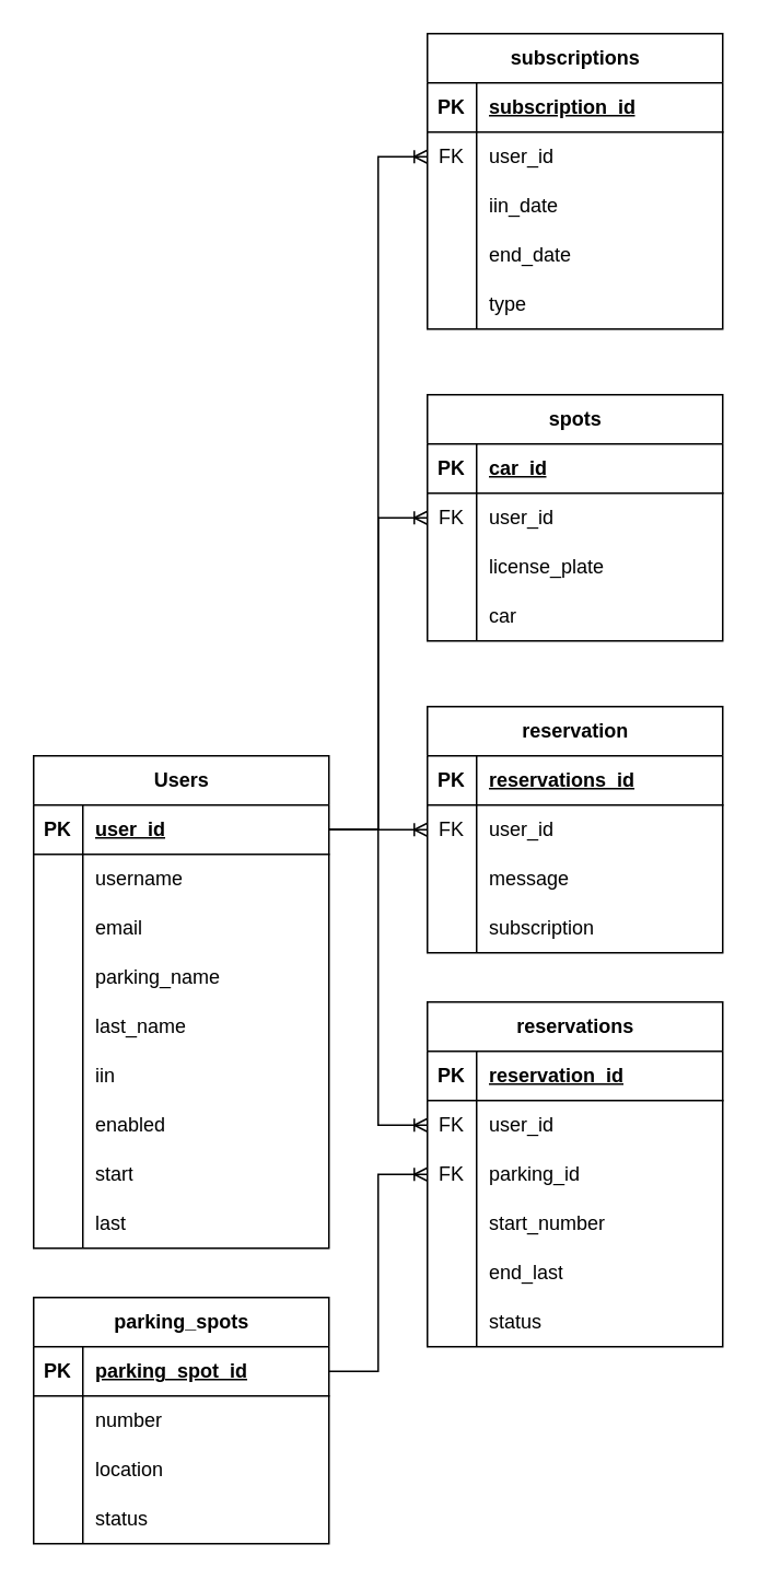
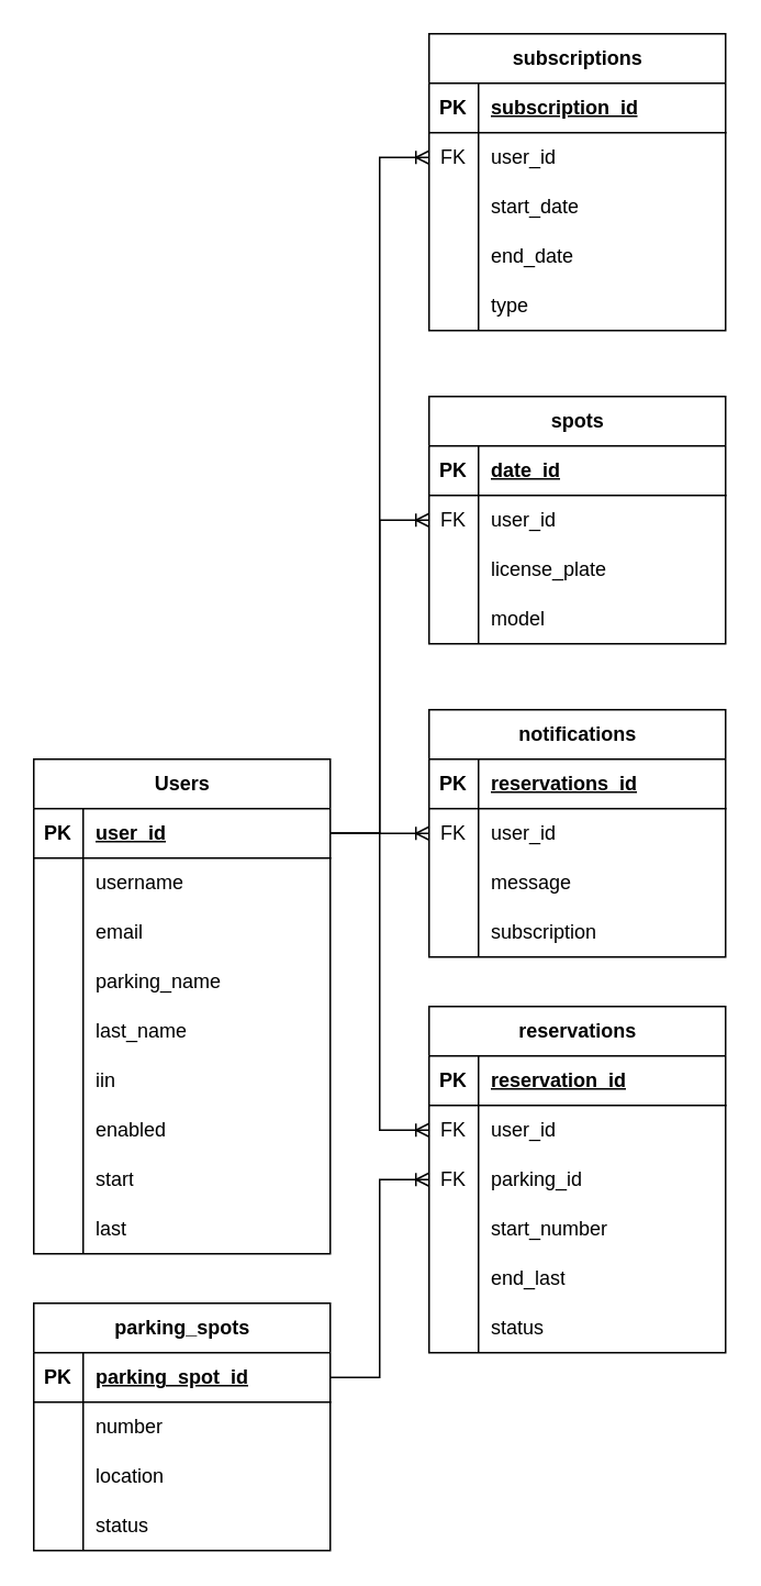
- <mxCell id="39" value="iin_date" style="shape=partialRectangle;connectable=0;fillColor=none;top=0;left=0;bottom=0;right=0;align=left;spacingLeft=6;overflow=hidden;whiteSpace=wrap;html=1;" vertex="1" parent="37"><mxGeometry x="30" width="150" height="30" as="geometry"><mxRectangle width="150" height="30" as="alternateBounds" /></mxGeometry></mxCell>
+ <mxCell id="39" value="start_date" style="shape=partialRectangle;connectable=0;fillColor=none;top=0;left=0;bottom=0;right=0;align=left;spacingLeft=6;overflow=hidden;whiteSpace=wrap;html=1;" vertex="1" parent="37"><mxGeometry x="30" width="150" height="30" as="geometry"><mxRectangle width="150" height="30" as="alternateBounds" /></mxGeometry></mxCell>
- <mxCell id="94" value="car_id" style="shape=partialRectangle;connectable=0;fillColor=none;top=0;left=0;bottom=0;right=0;align=left;spacingLeft=6;fontStyle=5;overflow=hidden;whiteSpace=wrap;html=1;" vertex="1" parent="92"><mxGeometry x="30" width="150" height="30" as="geometry"><mxRectangle width="150" height="30" as="alternateBounds" /></mxGeometry></mxCell>
+ <mxCell id="94" value="date_id" style="shape=partialRectangle;connectable=0;fillColor=none;top=0;left=0;bottom=0;right=0;align=left;spacingLeft=6;fontStyle=5;overflow=hidden;whiteSpace=wrap;html=1;" vertex="1" parent="92"><mxGeometry x="30" width="150" height="30" as="geometry"><mxRectangle width="150" height="30" as="alternateBounds" /></mxGeometry></mxCell>
- <mxCell id="103" value="car" style="shape=partialRectangle;connectable=0;fillColor=none;top=0;left=0;bottom=0;right=0;align=left;spacingLeft=6;overflow=hidden;whiteSpace=wrap;html=1;" vertex="1" parent="101"><mxGeometry x="30" width="150" height="30" as="geometry"><mxRectangle width="150" height="30" as="alternateBounds" /></mxGeometry></mxCell>
+ <mxCell id="103" value="model" style="shape=partialRectangle;connectable=0;fillColor=none;top=0;left=0;bottom=0;right=0;align=left;spacingLeft=6;overflow=hidden;whiteSpace=wrap;html=1;" vertex="1" parent="101"><mxGeometry x="30" width="150" height="30" as="geometry"><mxRectangle width="150" height="30" as="alternateBounds" /></mxGeometry></mxCell>
- <mxCell id="78" value="reservation" style="shape=table;startSize=30;container=1;collapsible=1;childLayout=tableLayout;fixedRows=1;rowLines=0;fontStyle=1;align=center;resizeLast=1;html=1;" vertex="1" parent="1"><mxGeometry x="260" y="430" width="180" height="150" as="geometry" /></mxCell>
+ <mxCell id="78" value="notifications" style="shape=table;startSize=30;container=1;collapsible=1;childLayout=tableLayout;fixedRows=1;rowLines=0;fontStyle=1;align=center;resizeLast=1;html=1;" vertex="1" parent="1"><mxGeometry x="260" y="430" width="180" height="150" as="geometry" /></mxCell>
